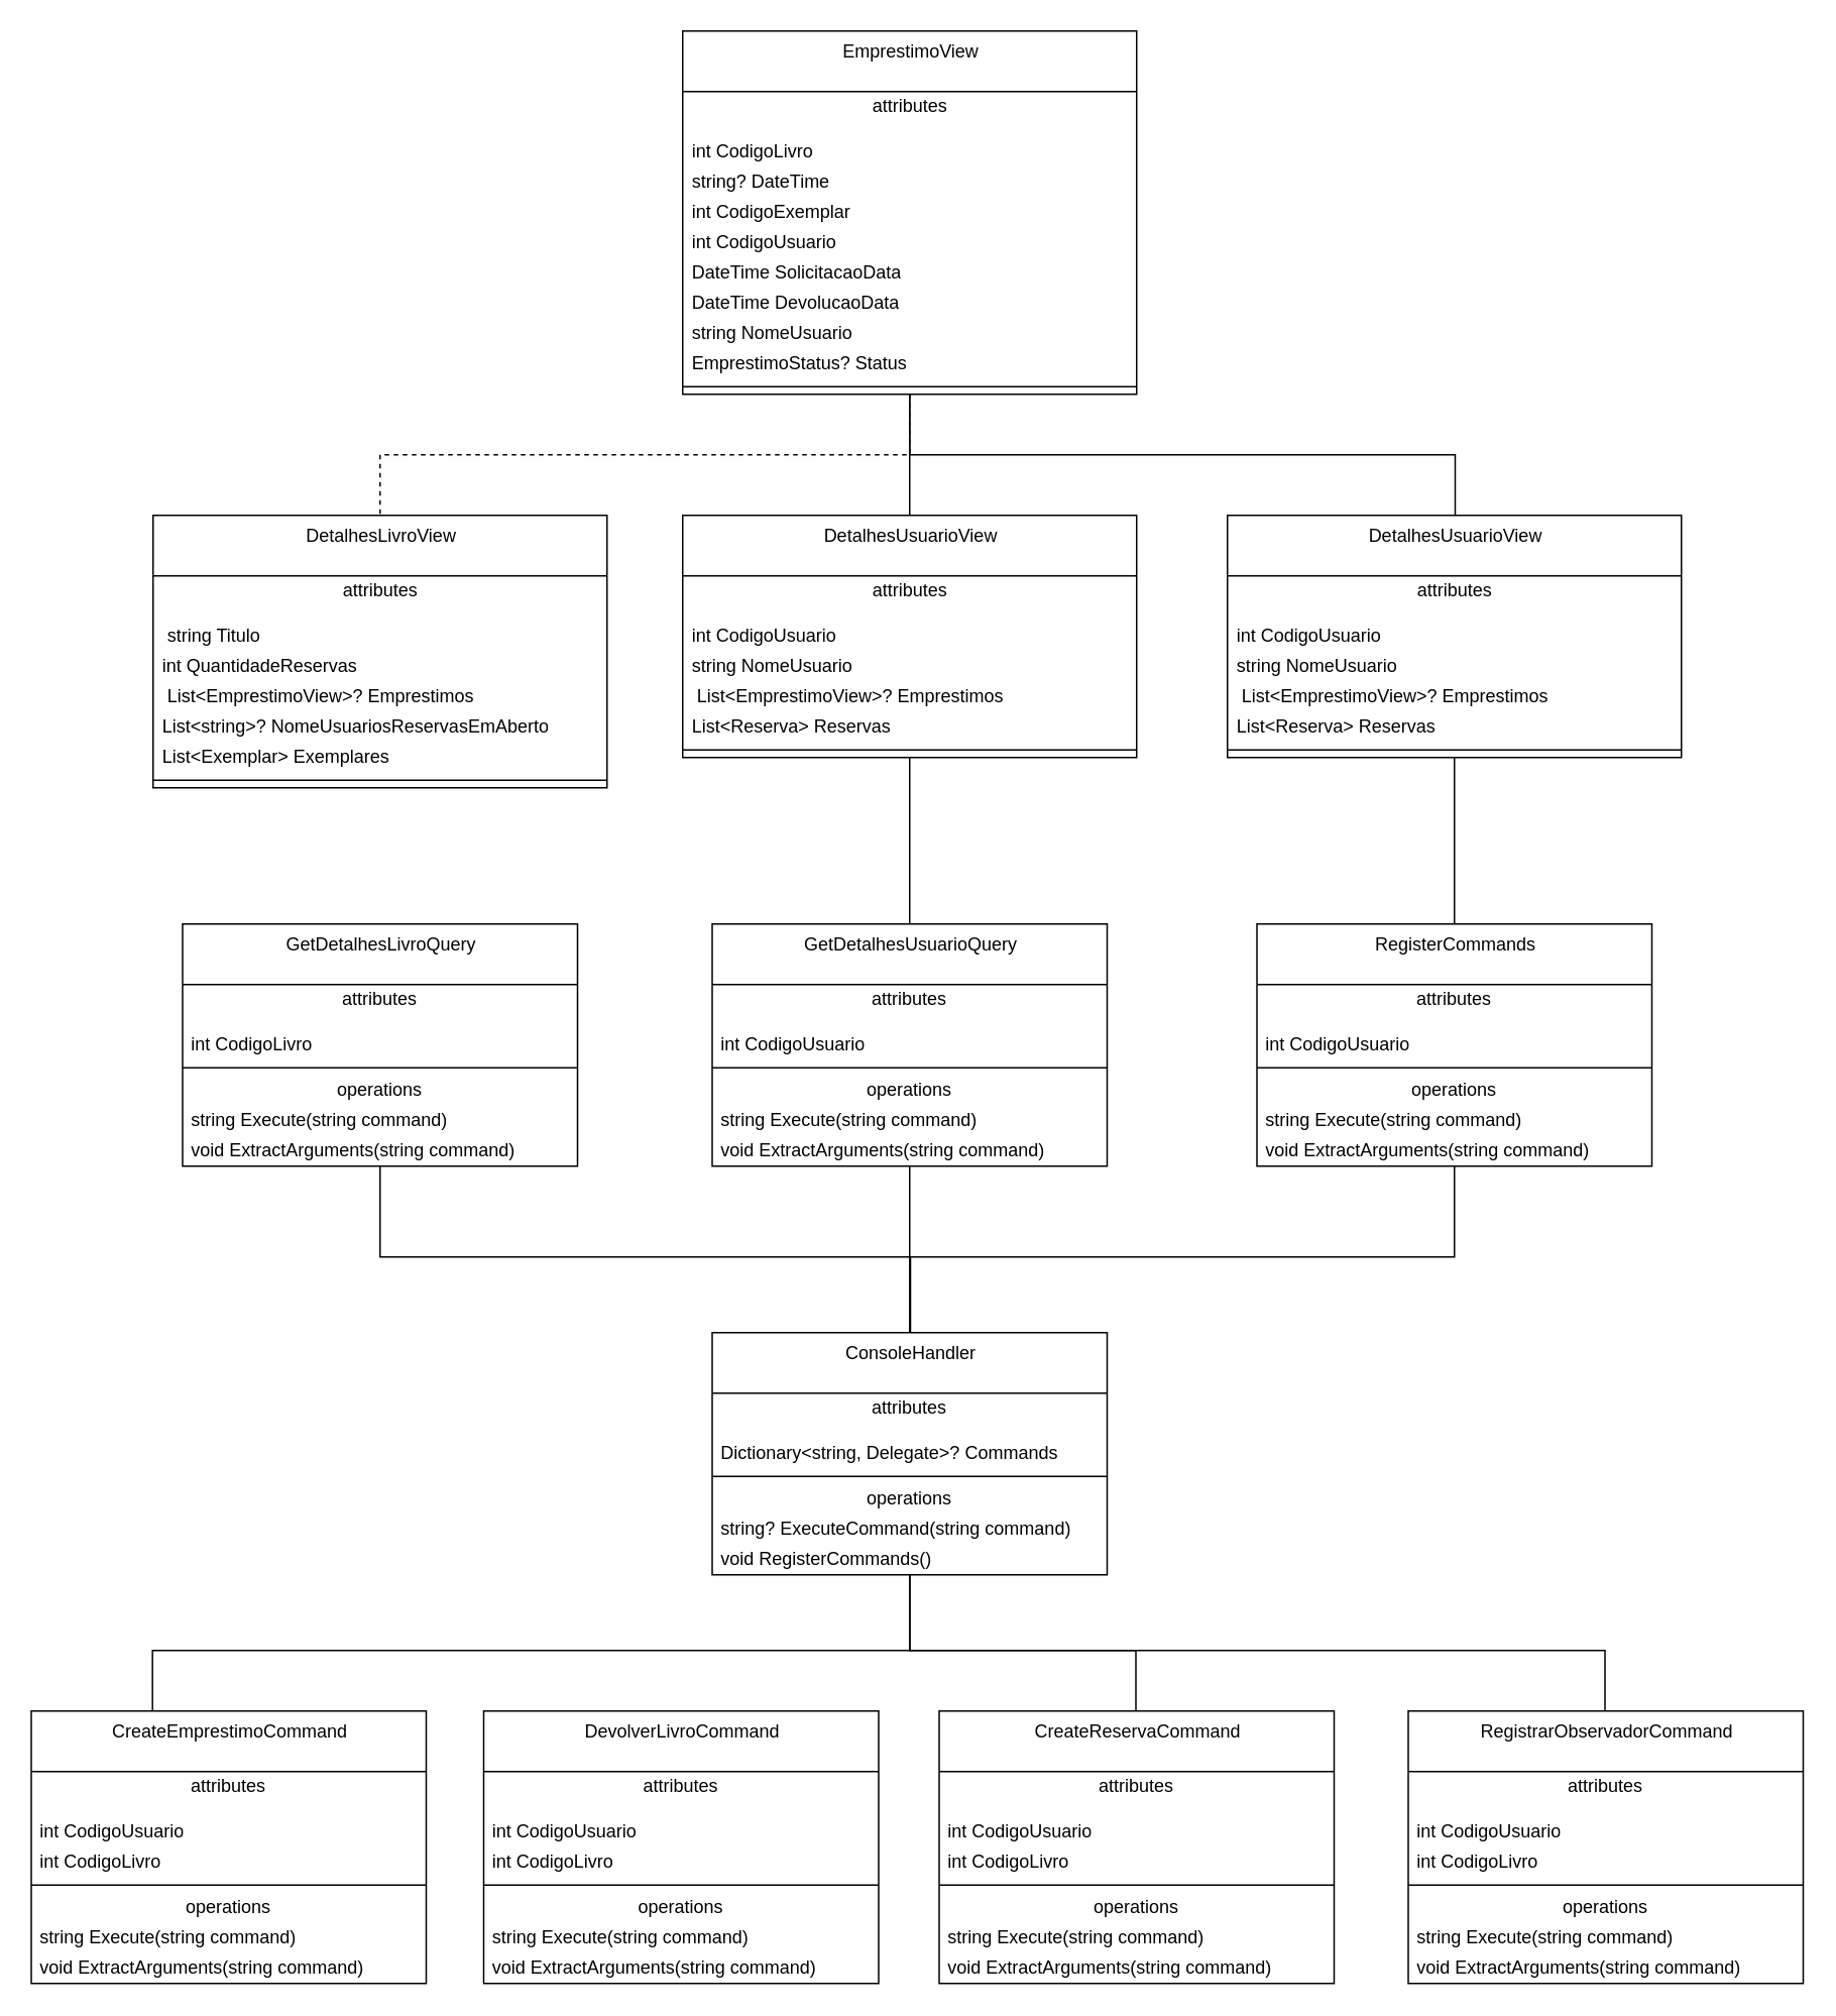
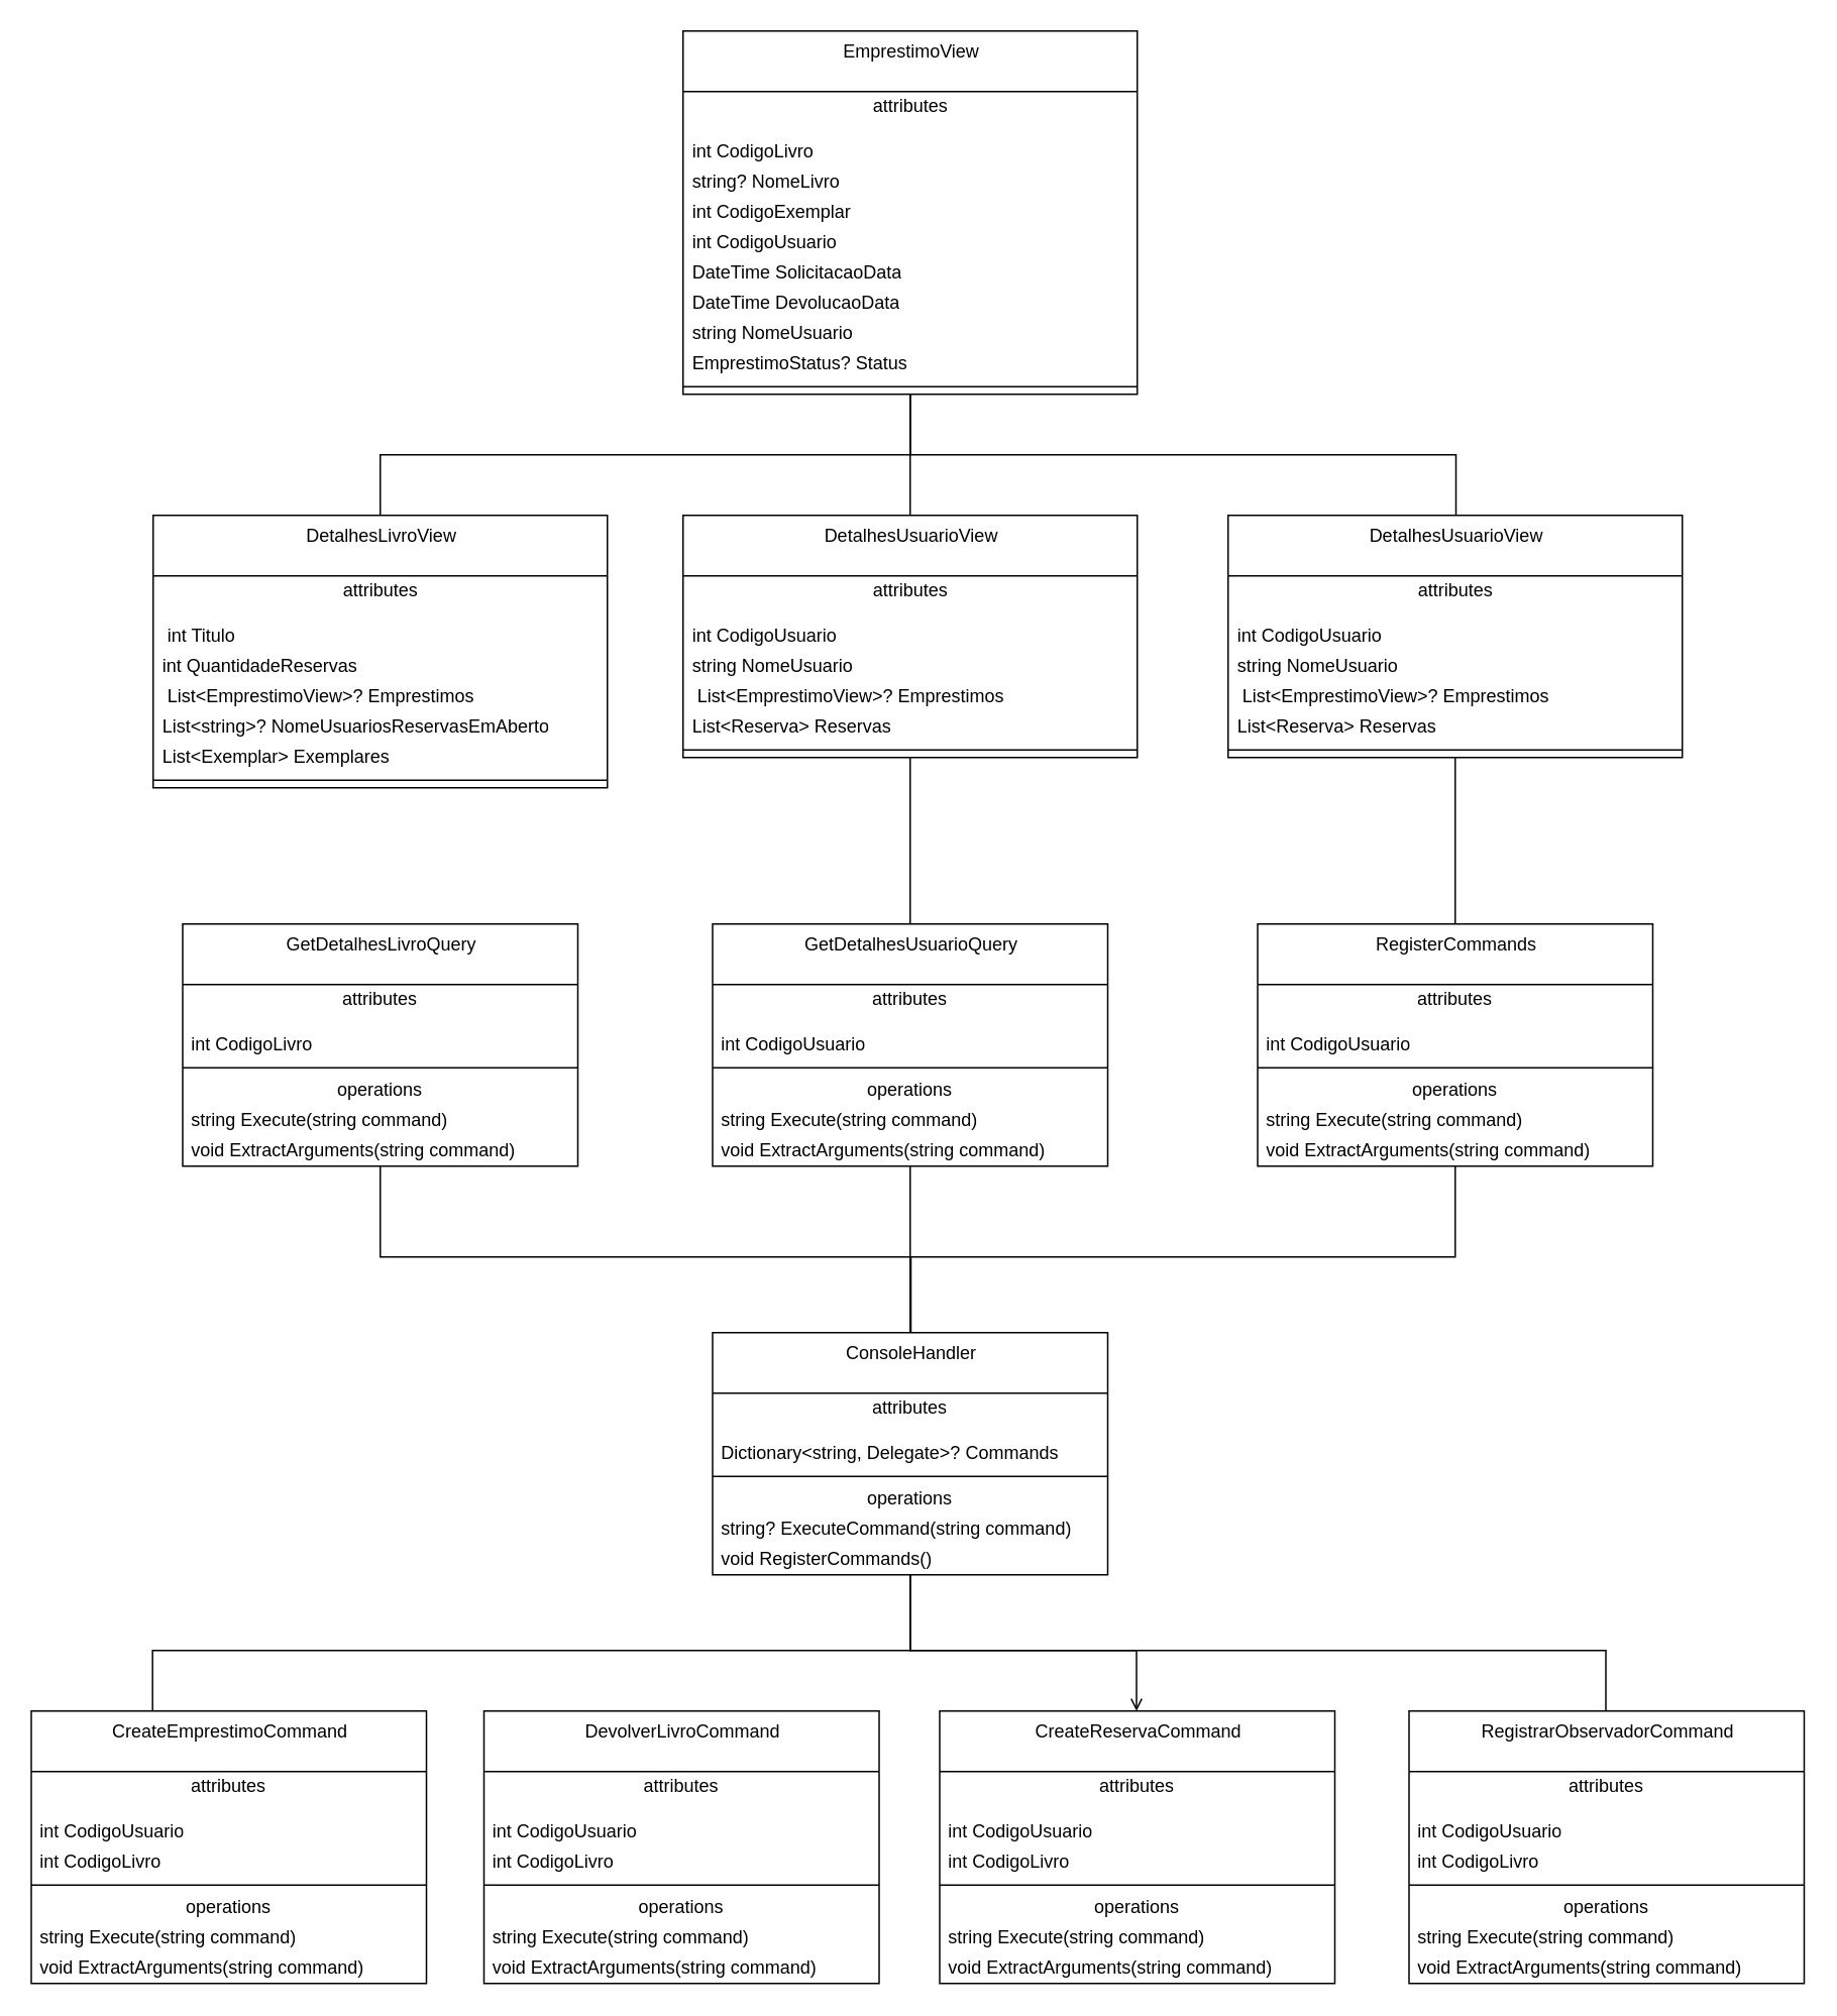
- <mxCell id="98" value="string? DateTime" style="text;html=1;strokeColor=none;fillColor=none;align=left;verticalAlign=middle;spacingLeft=4;spacingRight=4;overflow=hidden;rotatable=0;points=[[0,0.5],[1,0.5]];portConstraint=eastwest;" vertex="1" parent="95"><mxGeometry y="90" width="300" height="20" as="geometry" /></mxCell>
+ <mxCell id="98" value="string? NomeLivro" style="text;html=1;strokeColor=none;fillColor=none;align=left;verticalAlign=middle;spacingLeft=4;spacingRight=4;overflow=hidden;rotatable=0;points=[[0,0.5],[1,0.5]];portConstraint=eastwest;" vertex="1" parent="95"><mxGeometry y="90" width="300" height="20" as="geometry" /></mxCell>
- <mxCell id="92" style="edgeStyle=orthogonalEdgeStyle;rounded=0;orthogonalLoop=1;jettySize=auto;html=1;exitX=0.5;exitY=1;exitDx=0;exitDy=0;entryX=0.5;entryY=0;entryDx=0;entryDy=0;endArrow=none;endFill=0;dashed=1;" edge="1" parent="1" source="95" target="70"><mxGeometry relative="1" as="geometry" /></mxCell>
+ <mxCell id="92" style="edgeStyle=orthogonalEdgeStyle;rounded=0;orthogonalLoop=1;jettySize=auto;html=1;exitX=0.5;exitY=1;exitDx=0;exitDy=0;entryX=0.5;entryY=0;entryDx=0;entryDy=0;endArrow=none;endFill=0;" edge="1" parent="1" source="95" target="70"><mxGeometry relative="1" as="geometry" /></mxCell>
- <mxCell id="72" value="&amp;nbsp;string Titulo" style="text;html=1;strokeColor=none;fillColor=none;align=left;verticalAlign=middle;spacingLeft=4;spacingRight=4;overflow=hidden;rotatable=0;points=[[0,0.5],[1,0.5]];portConstraint=eastwest;" vertex="1" parent="70"><mxGeometry y="70" width="300" height="20" as="geometry" /></mxCell>
+ <mxCell id="72" value="&amp;nbsp;int Titulo" style="text;html=1;strokeColor=none;fillColor=none;align=left;verticalAlign=middle;spacingLeft=4;spacingRight=4;overflow=hidden;rotatable=0;points=[[0,0.5],[1,0.5]];portConstraint=eastwest;" vertex="1" parent="70"><mxGeometry y="70" width="300" height="20" as="geometry" /></mxCell>
- <mxCell id="3" style="edgeStyle=orthogonalEdgeStyle;rounded=0;orthogonalLoop=1;jettySize=auto;html=1;endArrow=none;endFill=0;" edge="1" parent="1" source="5" target="20"><mxGeometry relative="1" as="geometry"><Array as="points"><mxPoint x="600" y="1090" /><mxPoint x="750" y="1090" /></Array></mxGeometry></mxCell>
+ <mxCell id="3" style="edgeStyle=orthogonalEdgeStyle;rounded=0;orthogonalLoop=1;jettySize=auto;html=1;endArrow=open;endFill=0;" edge="1" parent="1" source="5" target="20"><mxGeometry relative="1" as="geometry"><Array as="points"><mxPoint x="600" y="1090" /><mxPoint x="750" y="1090" /></Array></mxGeometry></mxCell>
